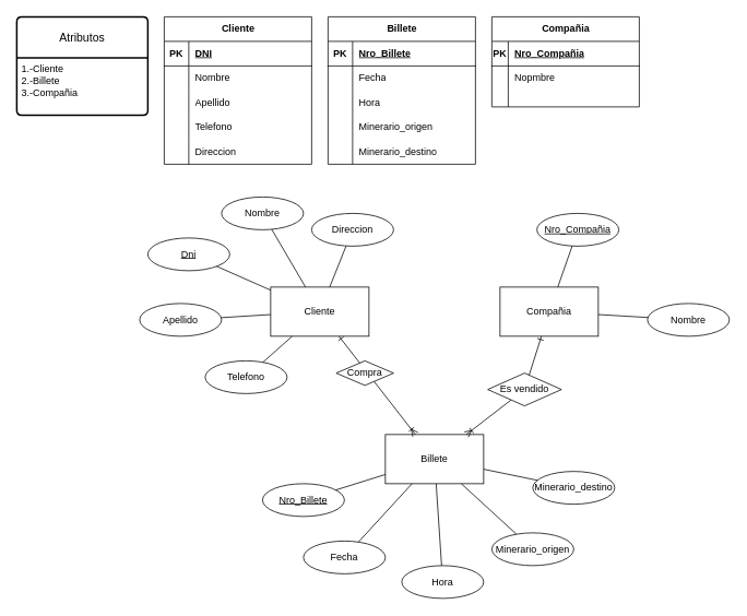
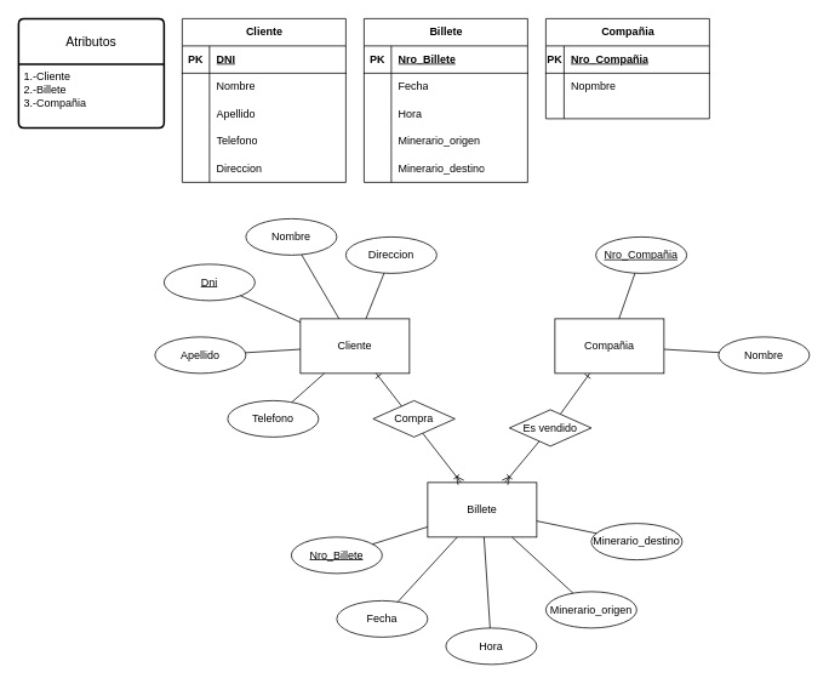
- <mxCell id="75" value="Compra" style="shape=rhombus;perimeter=rhombusPerimeter;whiteSpace=wrap;html=1;align=center;" vertex="1" parent="1"><mxGeometry x="410" y="440" width="70" height="30" as="geometry" /></mxCell>
+ <mxCell id="75" value="Compra" style="shape=rhombus;perimeter=rhombusPerimeter;whiteSpace=wrap;html=1;align=center;" vertex="1" parent="1"><mxGeometry x="410" y="440" width="90" height="40" as="geometry" /></mxCell>
- <mxCell id="77" value="Es vendido" style="shape=rhombus;perimeter=rhombusPerimeter;whiteSpace=wrap;html=1;align=center;" vertex="1" parent="1"><mxGeometry x="595" y="455" width="90" height="40" as="geometry" /></mxCell>
+ <mxCell id="77" value="Es vendido" style="shape=rhombus;perimeter=rhombusPerimeter;whiteSpace=wrap;html=1;align=center;" vertex="1" parent="1"><mxGeometry x="560" y="450" width="90" height="40" as="geometry" /></mxCell>
